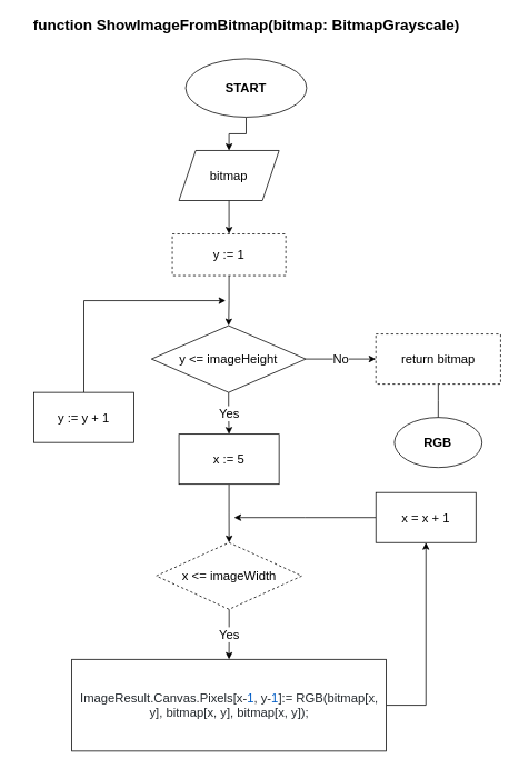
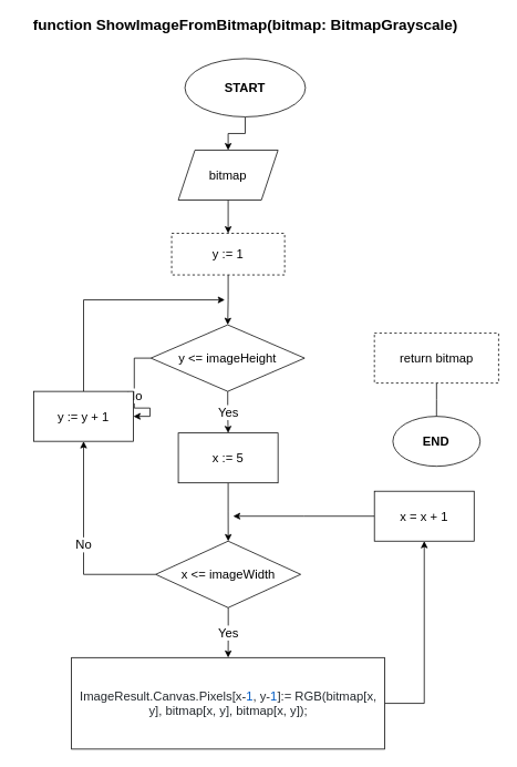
- <mxCell id="10" value="No" style="edgeStyle=orthogonalEdgeStyle;rounded=0;orthogonalLoop=1;jettySize=auto;html=1;fontSize=15;strokeWidth=1;" parent="1" source="11" target="23" edge="1"><mxGeometry relative="1" as="geometry" /></mxCell>
+ <mxCell id="10" value="No" style="edgeStyle=orthogonalEdgeStyle;rounded=0;orthogonalLoop=1;jettySize=auto;html=1;fontSize=15;strokeWidth=1;" parent="1" source="11" target="20" edge="1"><mxGeometry relative="1" as="geometry" /></mxCell>
- <mxCell id="21" value="RGB" style="ellipse;whiteSpace=wrap;html=1;fontSize=15;fontStyle=1;strokeWidth=1;" parent="1" vertex="1"><mxGeometry x="472.25" y="500" width="105" height="60" as="geometry" /></mxCell>
+ <mxCell id="21" value="END" style="ellipse;whiteSpace=wrap;html=1;fontSize=15;fontStyle=1;strokeWidth=1;" parent="1" vertex="1"><mxGeometry x="472.25" y="500" width="105" height="60" as="geometry" /></mxCell>
+ <mxCell id="14" value="No" style="edgeStyle=orthogonalEdgeStyle;rounded=0;orthogonalLoop=1;jettySize=auto;html=1;fontSize=15;strokeWidth=1;" parent="1" source="16" target="20" edge="1"><mxGeometry relative="1" as="geometry" /></mxCell>
- <mxCell id="16" value="x &amp;lt;= imageWidth" style="rhombus;whiteSpace=wrap;html=1;fontSize=15;fontStyle=0;strokeWidth=1;dashed=1;" parent="1" vertex="1"><mxGeometry x="186.75" y="650" width="174.5" height="80" as="geometry" /></mxCell>
+ <mxCell id="16" value="x &amp;lt;= imageWidth" style="rhombus;whiteSpace=wrap;html=1;fontSize=15;fontStyle=0;strokeWidth=1;" parent="1" vertex="1"><mxGeometry x="186.75" y="650" width="174.5" height="80" as="geometry" /></mxCell>
